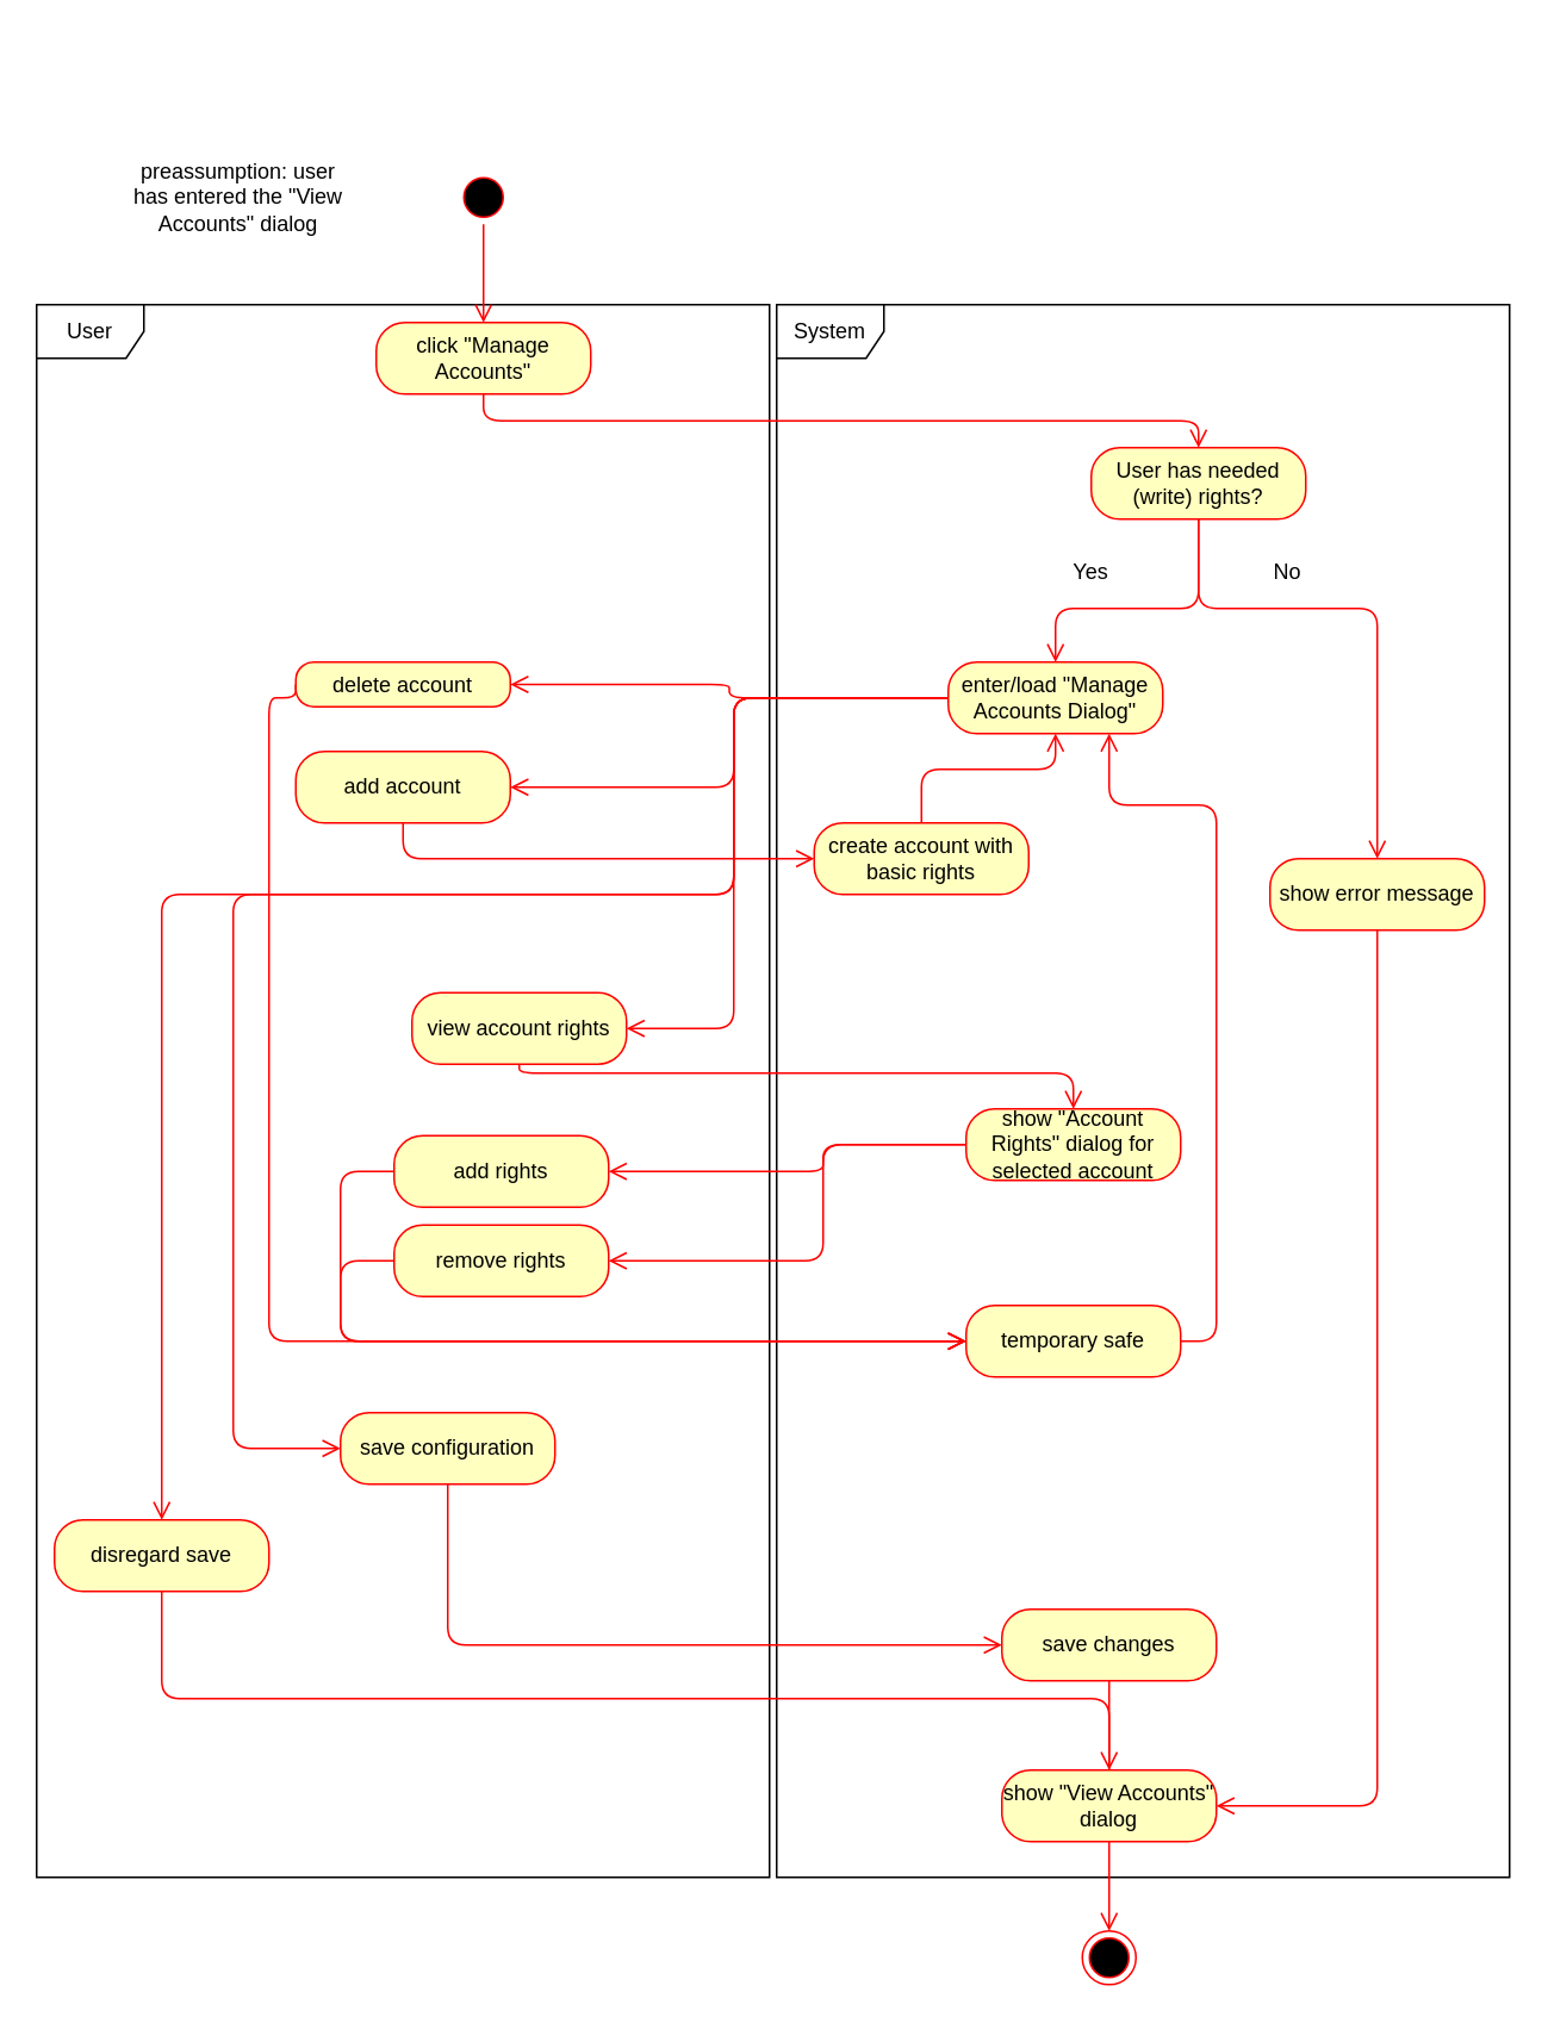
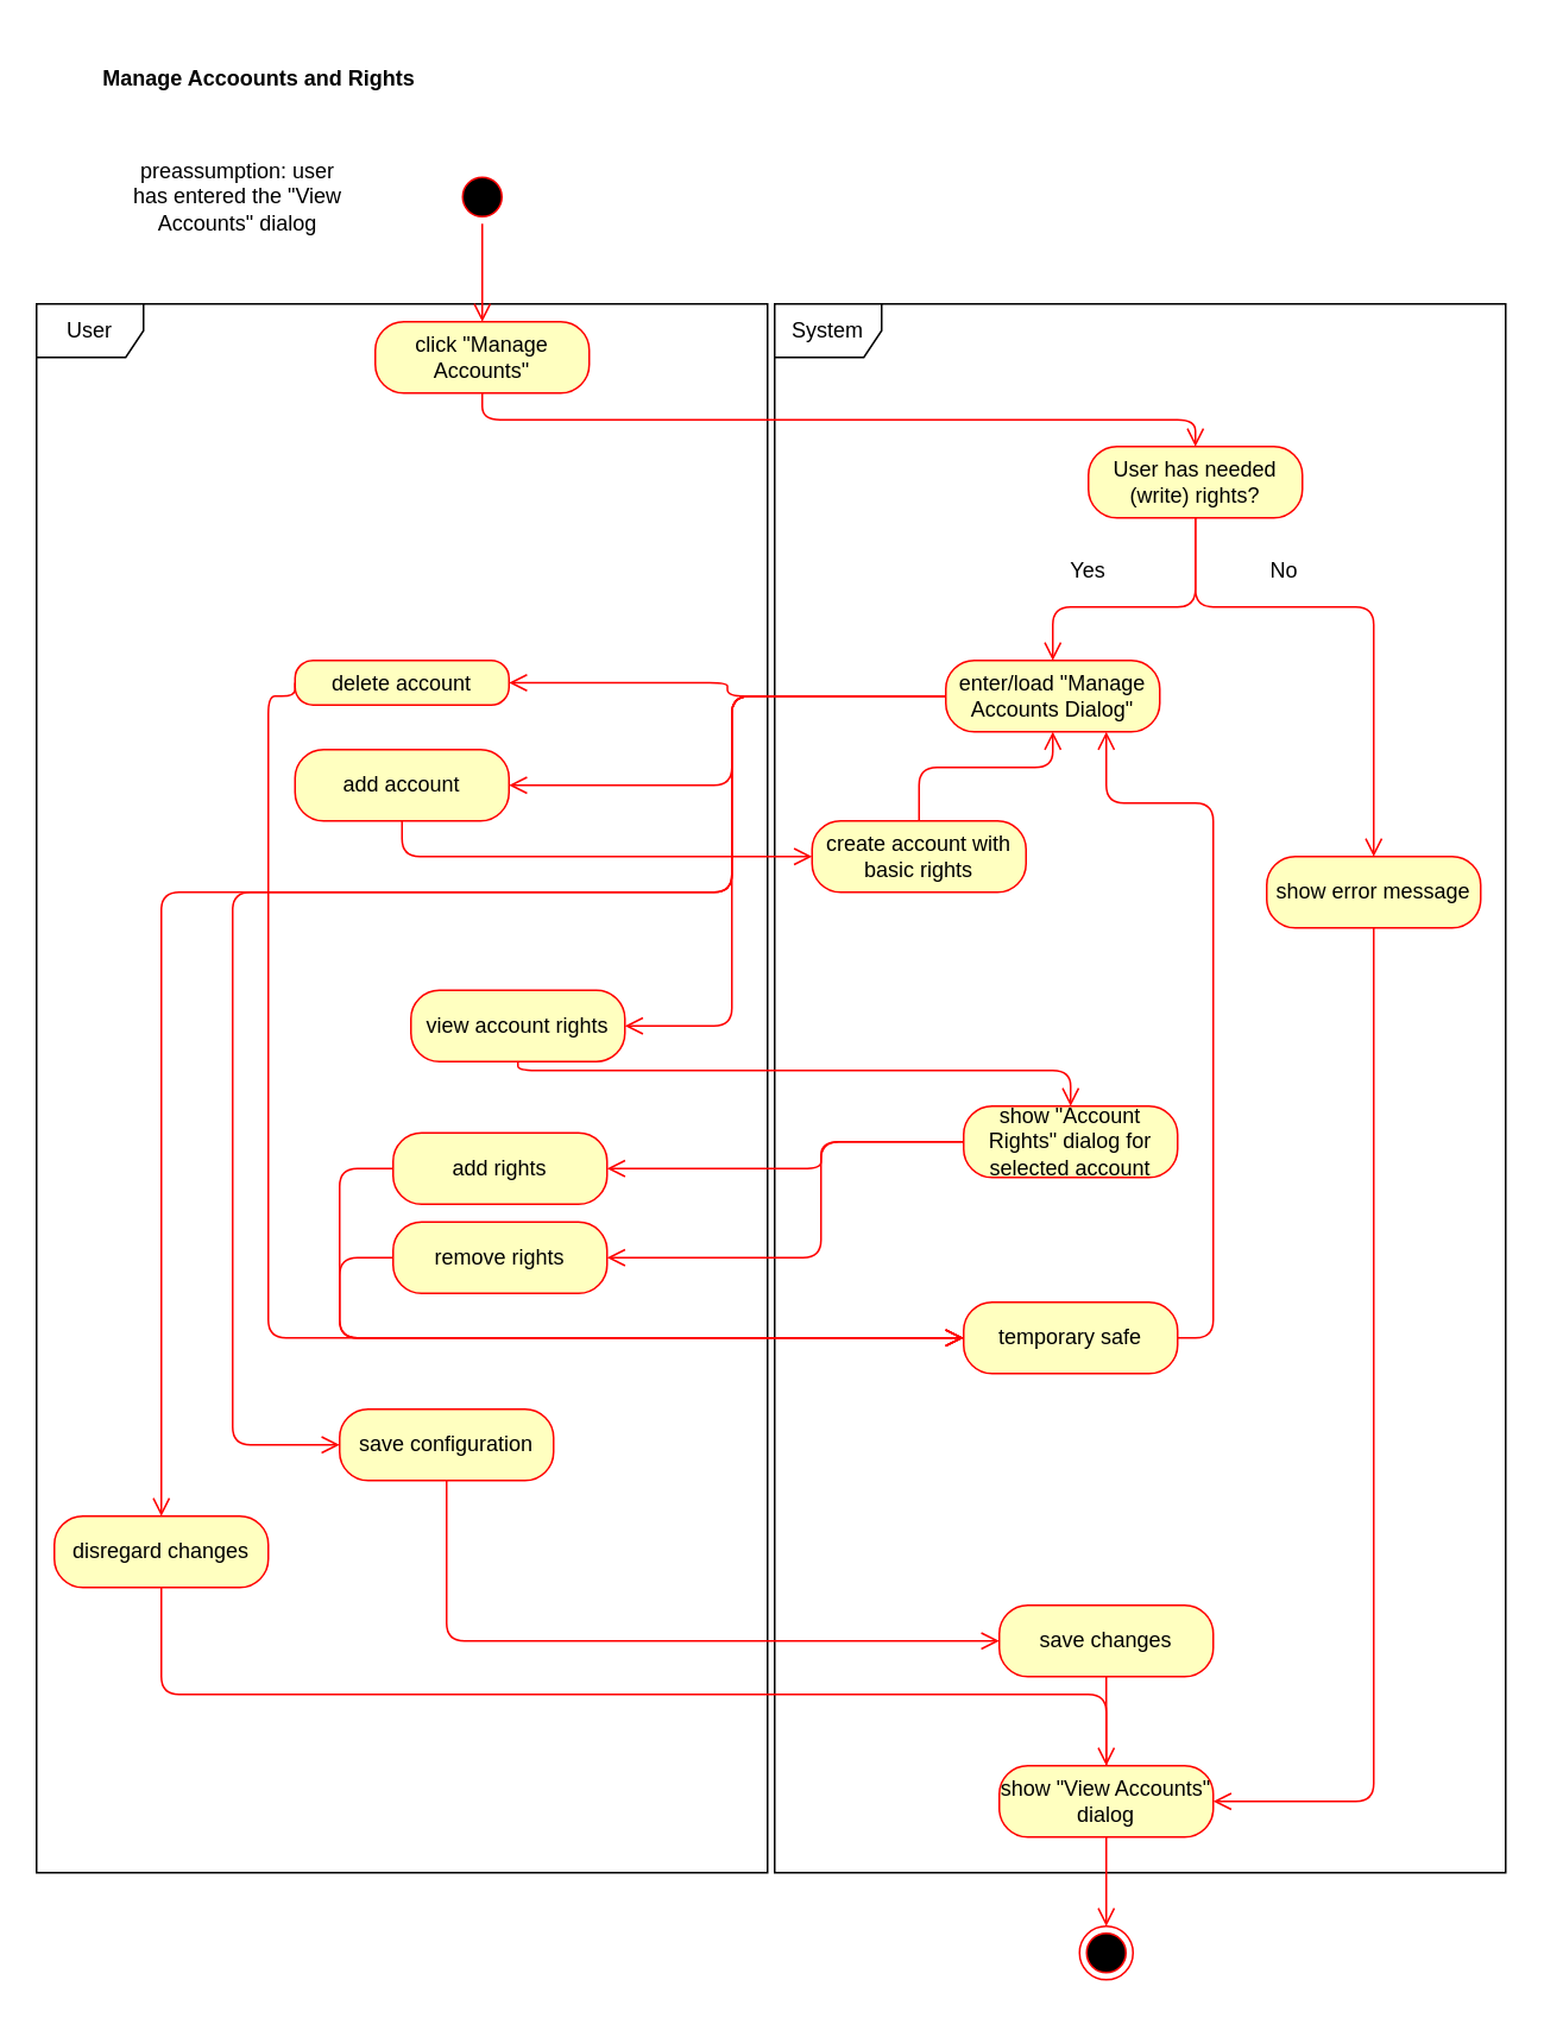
+ <mxCell id="10" value="Manage Accoounts and Rights" style="text;align=center;fontStyle=1;verticalAlign=middle;spacingLeft=3;spacingRight=3;strokeColor=none;rotatable=0;points=[[0,0.5],[1,0.5]];portConstraint=eastwest;" parent="1" vertex="1"><mxGeometry width="250" height="46" as="geometry" x="20" y="20" /></mxCell>
- <mxCell id="42" value="disregard save" style="rounded=1;whiteSpace=wrap;html=1;arcSize=40;fontColor=#000000;fillColor=#ffffc0;strokeColor=#ff0000;" parent="1" vertex="1"><mxGeometry x="30" y="850" width="120" height="40" as="geometry" /></mxCell>
+ <mxCell id="42" value="disregard changes" style="rounded=1;whiteSpace=wrap;html=1;arcSize=40;fontColor=#000000;fillColor=#ffffc0;strokeColor=#ff0000;" parent="1" vertex="1"><mxGeometry x="30" y="850" width="120" height="40" as="geometry" /></mxCell>
